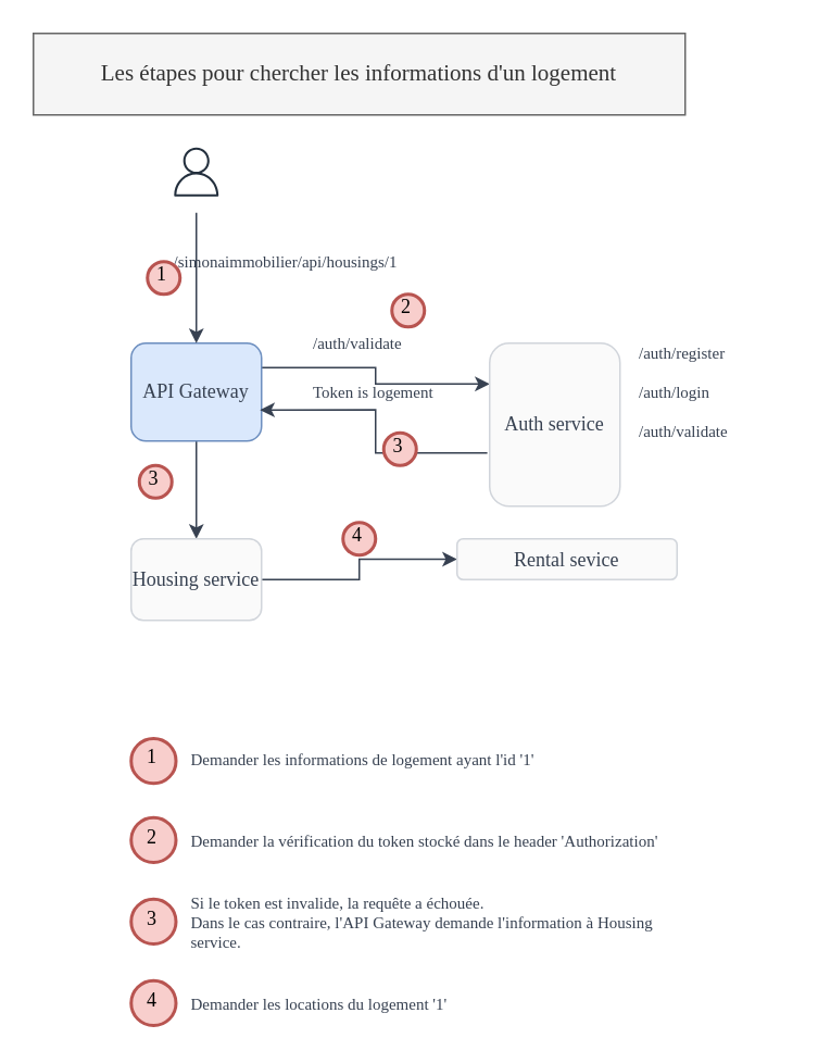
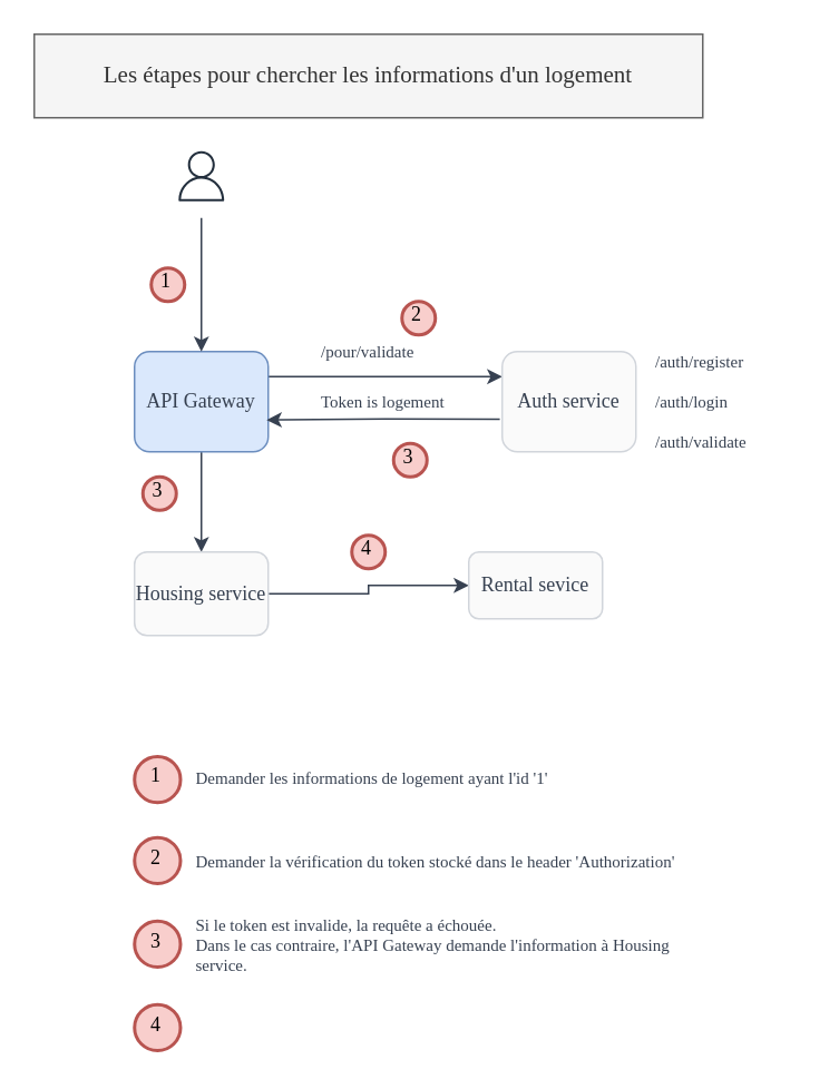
- <mxCell id="6" value="/simonaimmobilier/api/housings/1" style="text;html=1;strokeColor=none;fillColor=none;align=center;verticalAlign=middle;whiteSpace=wrap;rounded=0;fontFamily=Comic Sans MS;fontColor=#374151;fontSize=10;" parent="1" vertex="1"><mxGeometry x="120" y="150" width="110" height="20" as="geometry" /></mxCell>
- <mxCell id="12" value="&lt;div style=&quot;font-size: 10px;&quot;&gt;/auth/validate&lt;br style=&quot;font-size: 10px;&quot;&gt;&lt;/div&gt;" style="text;html=1;strokeColor=none;fillColor=none;align=left;verticalAlign=middle;whiteSpace=wrap;rounded=0;fontFamily=Comic Sans MS;fontColor=#374151;fontSize=10;" parent="1" vertex="1"><mxGeometry x="190" y="195" width="90" height="30" as="geometry" /></mxCell>
+ <mxCell id="12" value="&lt;div style=&quot;font-size: 10px;&quot;&gt;/pour/validate&lt;br style=&quot;font-size: 10px;&quot;&gt;&lt;/div&gt;" style="text;html=1;strokeColor=none;fillColor=none;align=left;verticalAlign=middle;whiteSpace=wrap;rounded=0;fontFamily=Comic Sans MS;fontColor=#374151;fontSize=10;" parent="1" vertex="1"><mxGeometry x="190" y="195" width="90" height="30" as="geometry" /></mxCell>
- <mxCell id="8" value="&lt;div&gt;Auth service&lt;/div&gt;" style="rounded=1;whiteSpace=wrap;html=1;fontFamily=Lucida Console;fillColor=#FAFAFA;fontColor=#374151;strokeColor=#d1d5db;gradientColor=none;shadow=0;glass=0;" parent="1" vertex="1"><mxGeometry x="300" y="210" width="80" height="100" as="geometry" /></mxCell>
+ <mxCell id="8" value="&lt;div&gt;Auth service&lt;/div&gt;" style="rounded=1;whiteSpace=wrap;html=1;fontFamily=Lucida Console;fillColor=#FAFAFA;fontColor=#374151;strokeColor=#d1d5db;gradientColor=none;shadow=0;glass=0;" parent="1" vertex="1"><mxGeometry x="300" y="210" width="80" height="60" as="geometry" /></mxCell>
- <mxCell id="15" value="Rental sevice" style="rounded=1;whiteSpace=wrap;html=1;fontFamily=Lucida Console;fillColor=#FAFAFA;fontColor=#374151;strokeColor=#d1d5db;gradientColor=none;shadow=0;glass=0;" parent="1" vertex="1"><mxGeometry x="280" y="330" width="135" height="25" as="geometry" /></mxCell>
+ <mxCell id="15" value="Rental sevice" style="rounded=1;whiteSpace=wrap;html=1;fontFamily=Lucida Console;fillColor=#FAFAFA;fontColor=#374151;strokeColor=#d1d5db;gradientColor=none;shadow=0;glass=0;" parent="1" vertex="1"><mxGeometry x="280" y="330" width="80" height="40" as="geometry" /></mxCell>
- <mxCell id="28" value="&lt;div&gt;Demander les locations du logement '1'&lt;br&gt;&lt;/div&gt;" style="text;html=1;strokeColor=none;fillColor=none;align=left;verticalAlign=middle;whiteSpace=wrap;rounded=0;fontFamily=Comic Sans MS;fontColor=#374151;fontSize=10;" parent="1" vertex="1"><mxGeometry x="115" y="600" width="315" height="30" as="geometry" /></mxCell>
